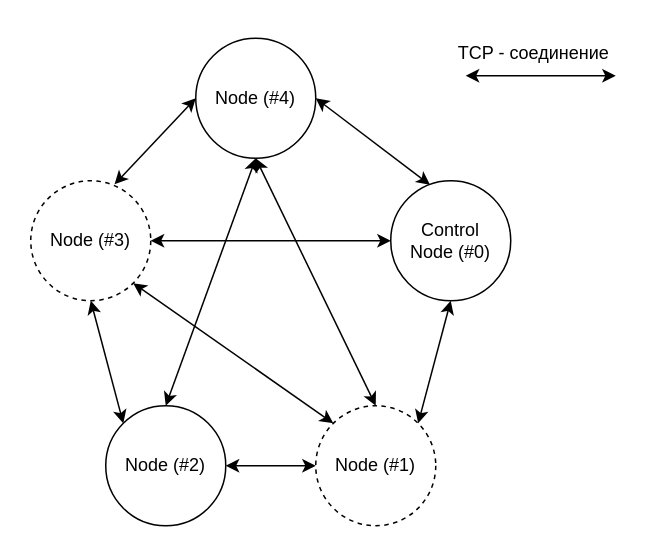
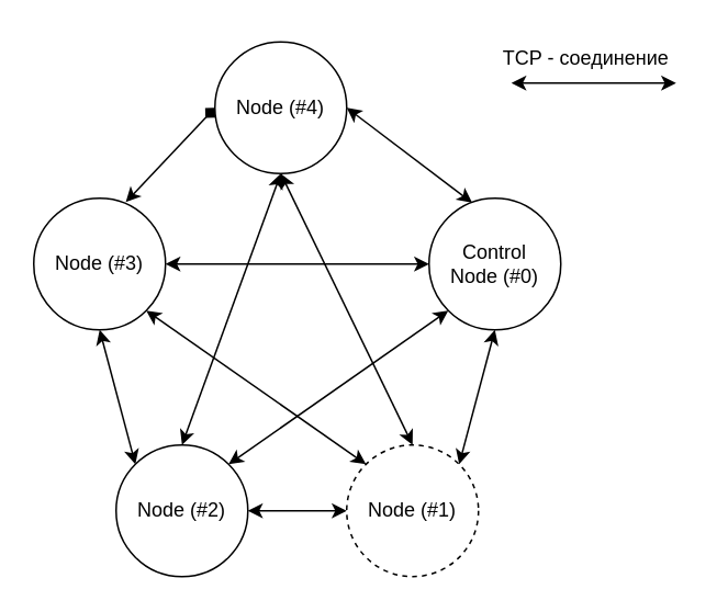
- <mxCell id="7" value="" style="endArrow=classic;startArrow=classic;html=1;rounded=0;entryX=0;entryY=0.5;entryDx=0;entryDy=0;exitX=0.698;exitY=0.03;exitDx=0;exitDy=0;exitPerimeter=0;" edge="1" parent="1" source="3" target="2"><mxGeometry width="50" height="50" relative="1" as="geometry"><mxPoint x="-60" y="140" as="sourcePoint" /><mxPoint x="-10" y="90" as="targetPoint" /></mxGeometry></mxCell>
+ <mxCell id="7" value="" style="endArrow=diamond;startArrow=classic;html=1;rounded=0;entryX=0;entryY=0.5;entryDx=0;entryDy=0;exitX=0.698;exitY=0.03;exitDx=0;exitDy=0;exitPerimeter=0;" edge="1" parent="1" source="3" target="2"><mxGeometry width="50" height="50" relative="1" as="geometry"><mxPoint x="-60" y="140" as="sourcePoint" /><mxPoint x="-10" y="90" as="targetPoint" /></mxGeometry></mxCell>
- <mxCell id="3" value="Node (#3)" style="ellipse;whiteSpace=wrap;html=1;aspect=fixed;dashed=1;" vertex="1" parent="1"><mxGeometry x="20" y="120" width="80" height="80" as="geometry" /></mxCell>
+ <mxCell id="3" value="Node (#3)" style="ellipse;whiteSpace=wrap;html=1;aspect=fixed;" vertex="1" parent="1"><mxGeometry x="20" y="120" width="80" height="80" as="geometry" /></mxCell>
+ <mxCell id="16" value="" style="endArrow=classic;startArrow=classic;html=1;rounded=0;entryX=1;entryY=0;entryDx=0;entryDy=0;exitX=0;exitY=1;exitDx=0;exitDy=0;" edge="1" parent="1" source="6" target="4"><mxGeometry width="50" height="50" relative="1" as="geometry"><mxPoint x="280" y="370" as="sourcePoint" /><mxPoint x="220" y="370" as="targetPoint" /></mxGeometry></mxCell>
